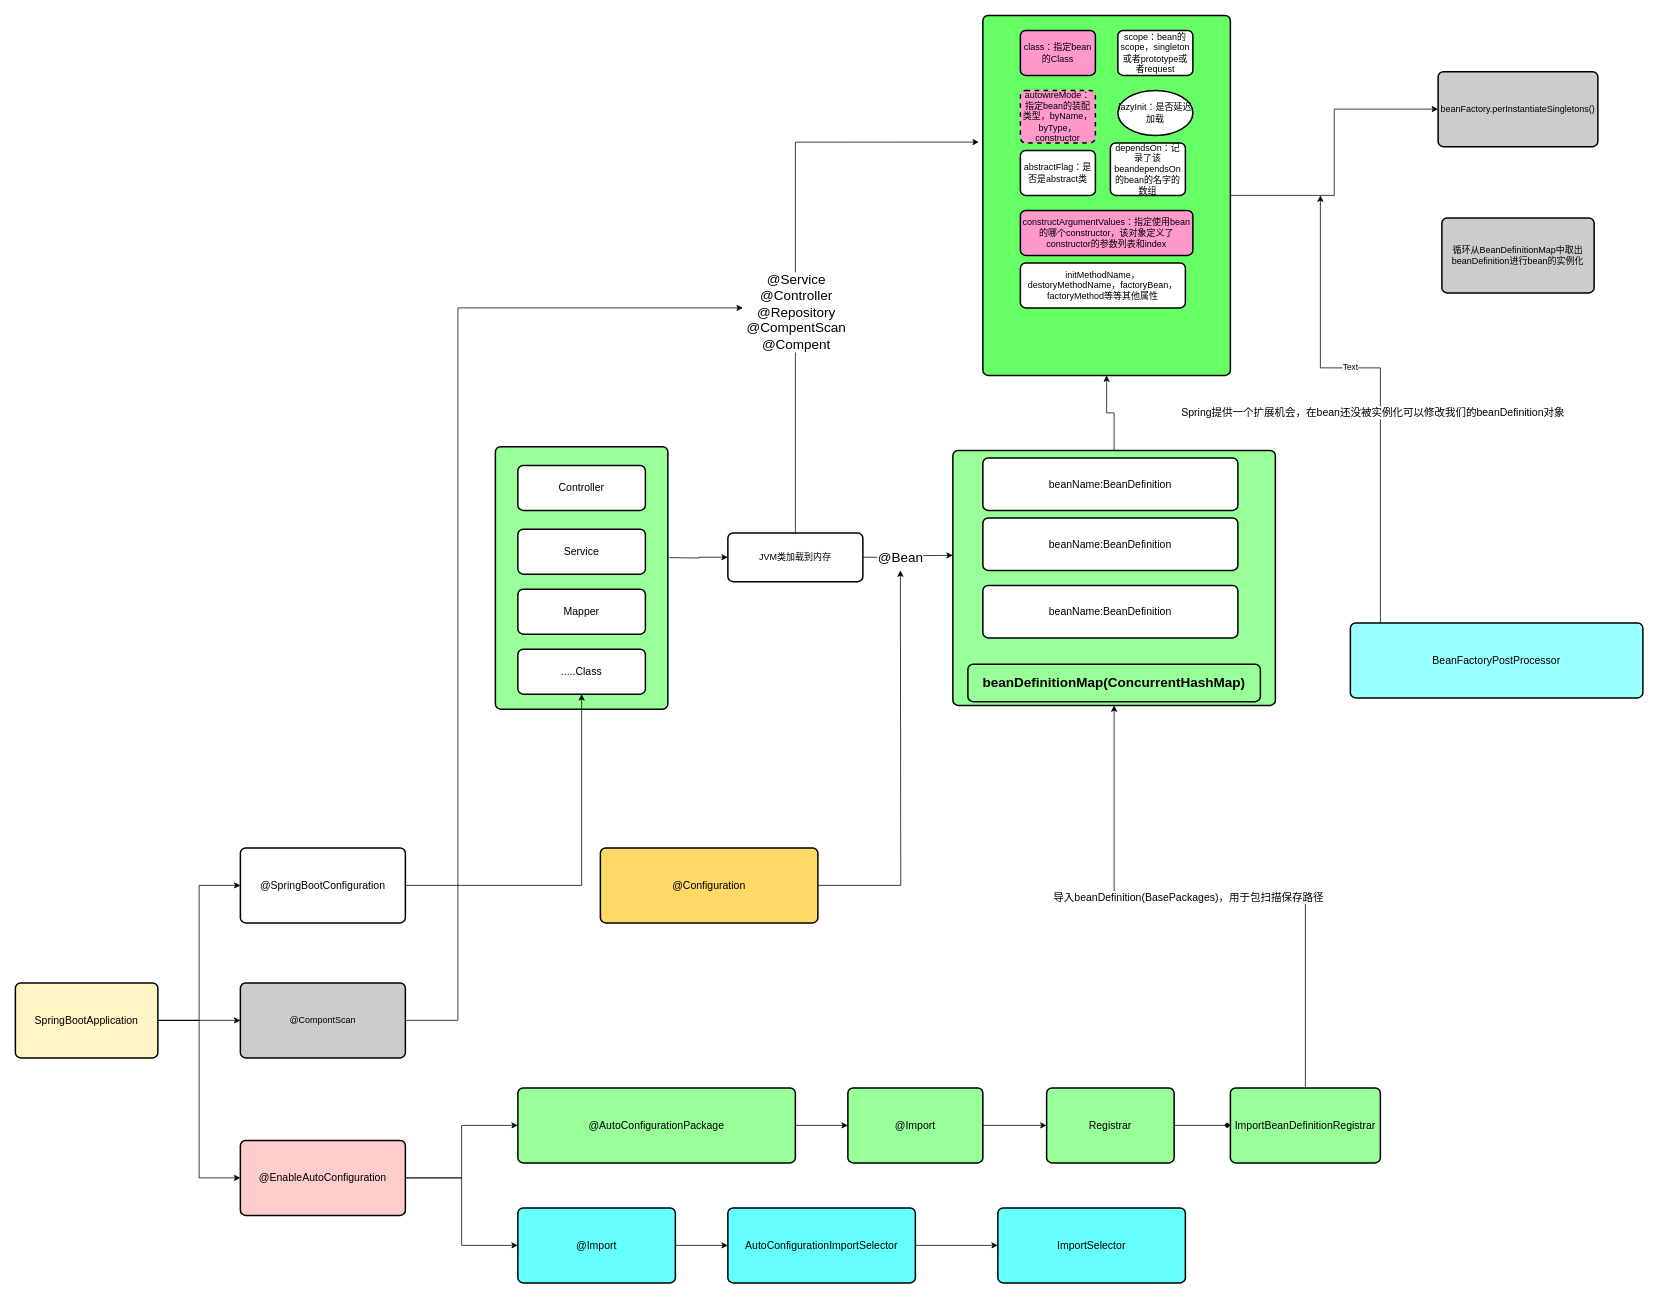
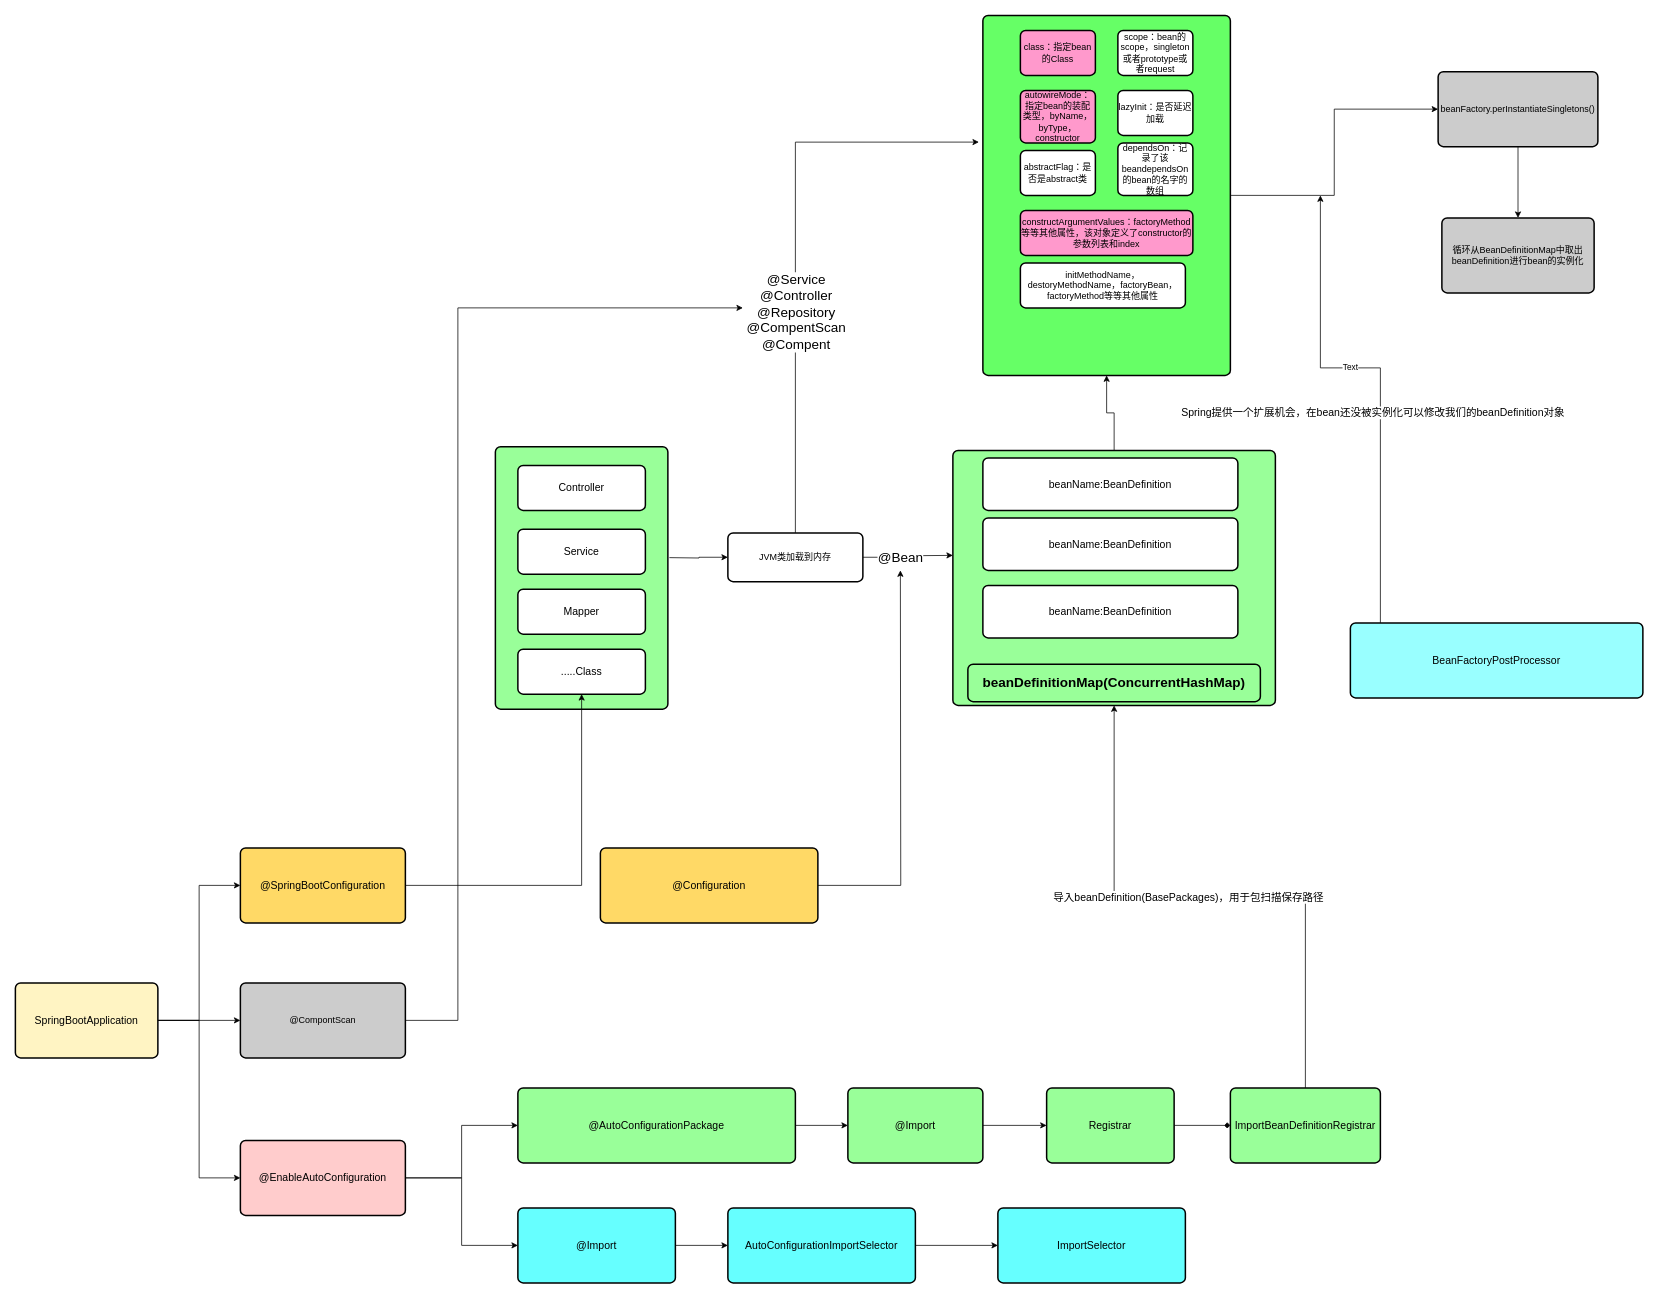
- <mxCell id="6" value="lazyInit：是否延迟加载" style="ellipse;whiteSpace=wrap;html=1;absoluteArcSize=1;arcSize=14;strokeWidth=2;" parent="1" vertex="1"><mxGeometry x="1490" y="120" width="100" height="60" as="geometry" /></mxCell>
+ <mxCell id="6" value="lazyInit：是否延迟加载" style="rounded=1;whiteSpace=wrap;html=1;absoluteArcSize=1;arcSize=14;strokeWidth=2;" parent="1" vertex="1"><mxGeometry x="1490" y="120" width="100" height="60" as="geometry" /></mxCell>
- <mxCell id="10" value="autowireMode：指定bean的装配类型，byName，byType，constructor" style="rounded=1;whiteSpace=wrap;html=1;absoluteArcSize=1;arcSize=14;strokeWidth=2;fillColor=#FF99CC;dashed=1;" parent="1" vertex="1"><mxGeometry x="1360" y="120" width="100" height="70" as="geometry" /></mxCell>
+ <mxCell id="10" value="autowireMode：指定bean的装配类型，byName，byType，constructor" style="rounded=1;whiteSpace=wrap;html=1;absoluteArcSize=1;arcSize=14;strokeWidth=2;fillColor=#FF99CC;" parent="1" vertex="1"><mxGeometry x="1360" y="120" width="100" height="70" as="geometry" /></mxCell>
- <mxCell id="8" value="&lt;font style=&quot;font-size: 12px&quot;&gt;dependsOn：记录了该beandependsOn的bean的名字的数组&lt;/font&gt;" style="rounded=1;whiteSpace=wrap;html=1;absoluteArcSize=1;arcSize=14;strokeWidth=2;" parent="1" vertex="1"><mxGeometry x="1480" y="190" width="100" height="70" as="geometry" /></mxCell>
+ <mxCell id="8" value="&lt;font style=&quot;font-size: 12px&quot;&gt;dependsOn：记录了该beandependsOn的bean的名字的数组&lt;/font&gt;" style="rounded=1;whiteSpace=wrap;html=1;absoluteArcSize=1;arcSize=14;strokeWidth=2;" parent="1" vertex="1"><mxGeometry x="1490" y="190" width="100" height="70" as="geometry" /></mxCell>
+ <mxCell id="50" value="" style="edgeStyle=orthogonalEdgeStyle;rounded=0;orthogonalLoop=1;jettySize=auto;html=1;" parent="1" source="51" target="52" edge="1"><mxGeometry relative="1" as="geometry" /></mxCell>
- <mxCell id="9" value="&lt;font style=&quot;font-size: 12px&quot;&gt;constructArgumentValues：指定使用bean的哪个constructor，该对象定义了constructor的参数列表和index&lt;/font&gt;" style="rounded=1;whiteSpace=wrap;html=1;absoluteArcSize=1;arcSize=14;strokeWidth=2;fillColor=#FF99CC;" parent="1" vertex="1"><mxGeometry x="1360" y="280" width="230" height="60" as="geometry" /></mxCell>
+ <mxCell id="9" value="&lt;font style=&quot;font-size: 12px&quot;&gt;constructArgumentValues：factoryMethod等等其他属性，该对象定义了constructor的参数列表和index&lt;/font&gt;" style="rounded=1;whiteSpace=wrap;html=1;absoluteArcSize=1;arcSize=14;strokeWidth=2;fillColor=#FF99CC;" parent="1" vertex="1"><mxGeometry x="1360" y="280" width="230" height="60" as="geometry" /></mxCell>
- <mxCell id="30" value="&lt;font style=&quot;font-size: 14px&quot;&gt;@SpringBootConfiguration&lt;/font&gt;" style="rounded=1;whiteSpace=wrap;html=1;absoluteArcSize=1;arcSize=14;strokeWidth=2;fillColor=#ffffff;" parent="1" vertex="1"><mxGeometry x="320" y="1130" width="220" height="100" as="geometry" /></mxCell>
+ <mxCell id="30" value="&lt;font style=&quot;font-size: 14px&quot;&gt;@SpringBootConfiguration&lt;/font&gt;" style="rounded=1;whiteSpace=wrap;html=1;absoluteArcSize=1;arcSize=14;strokeWidth=2;fillColor=#FFD966;" parent="1" vertex="1"><mxGeometry x="320" y="1130" width="220" height="100" as="geometry" /></mxCell>
